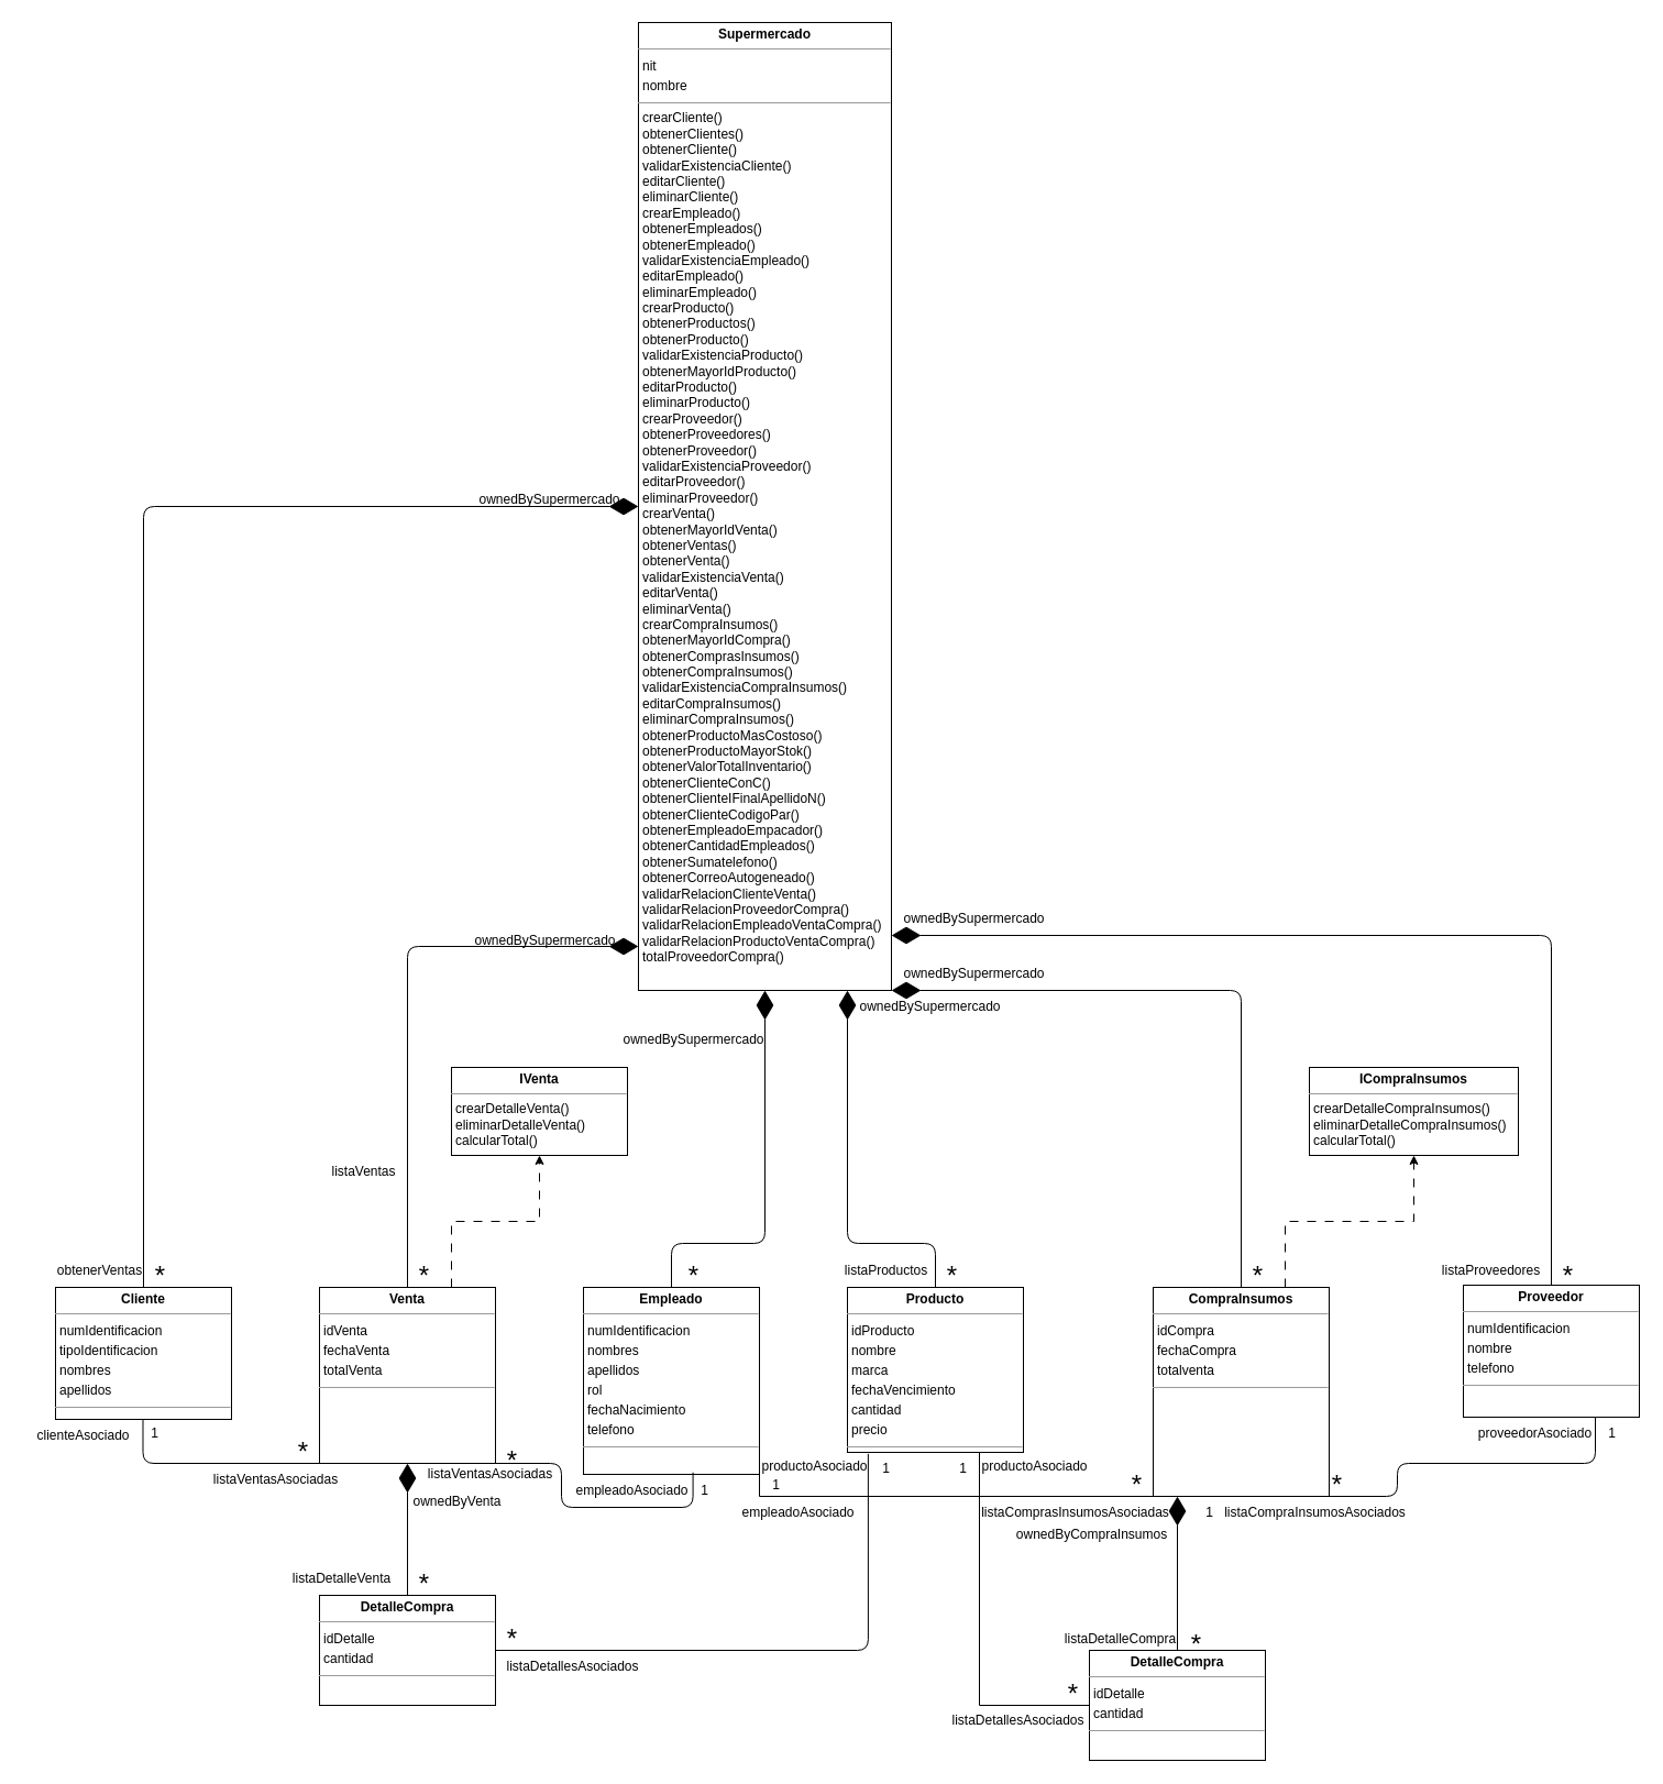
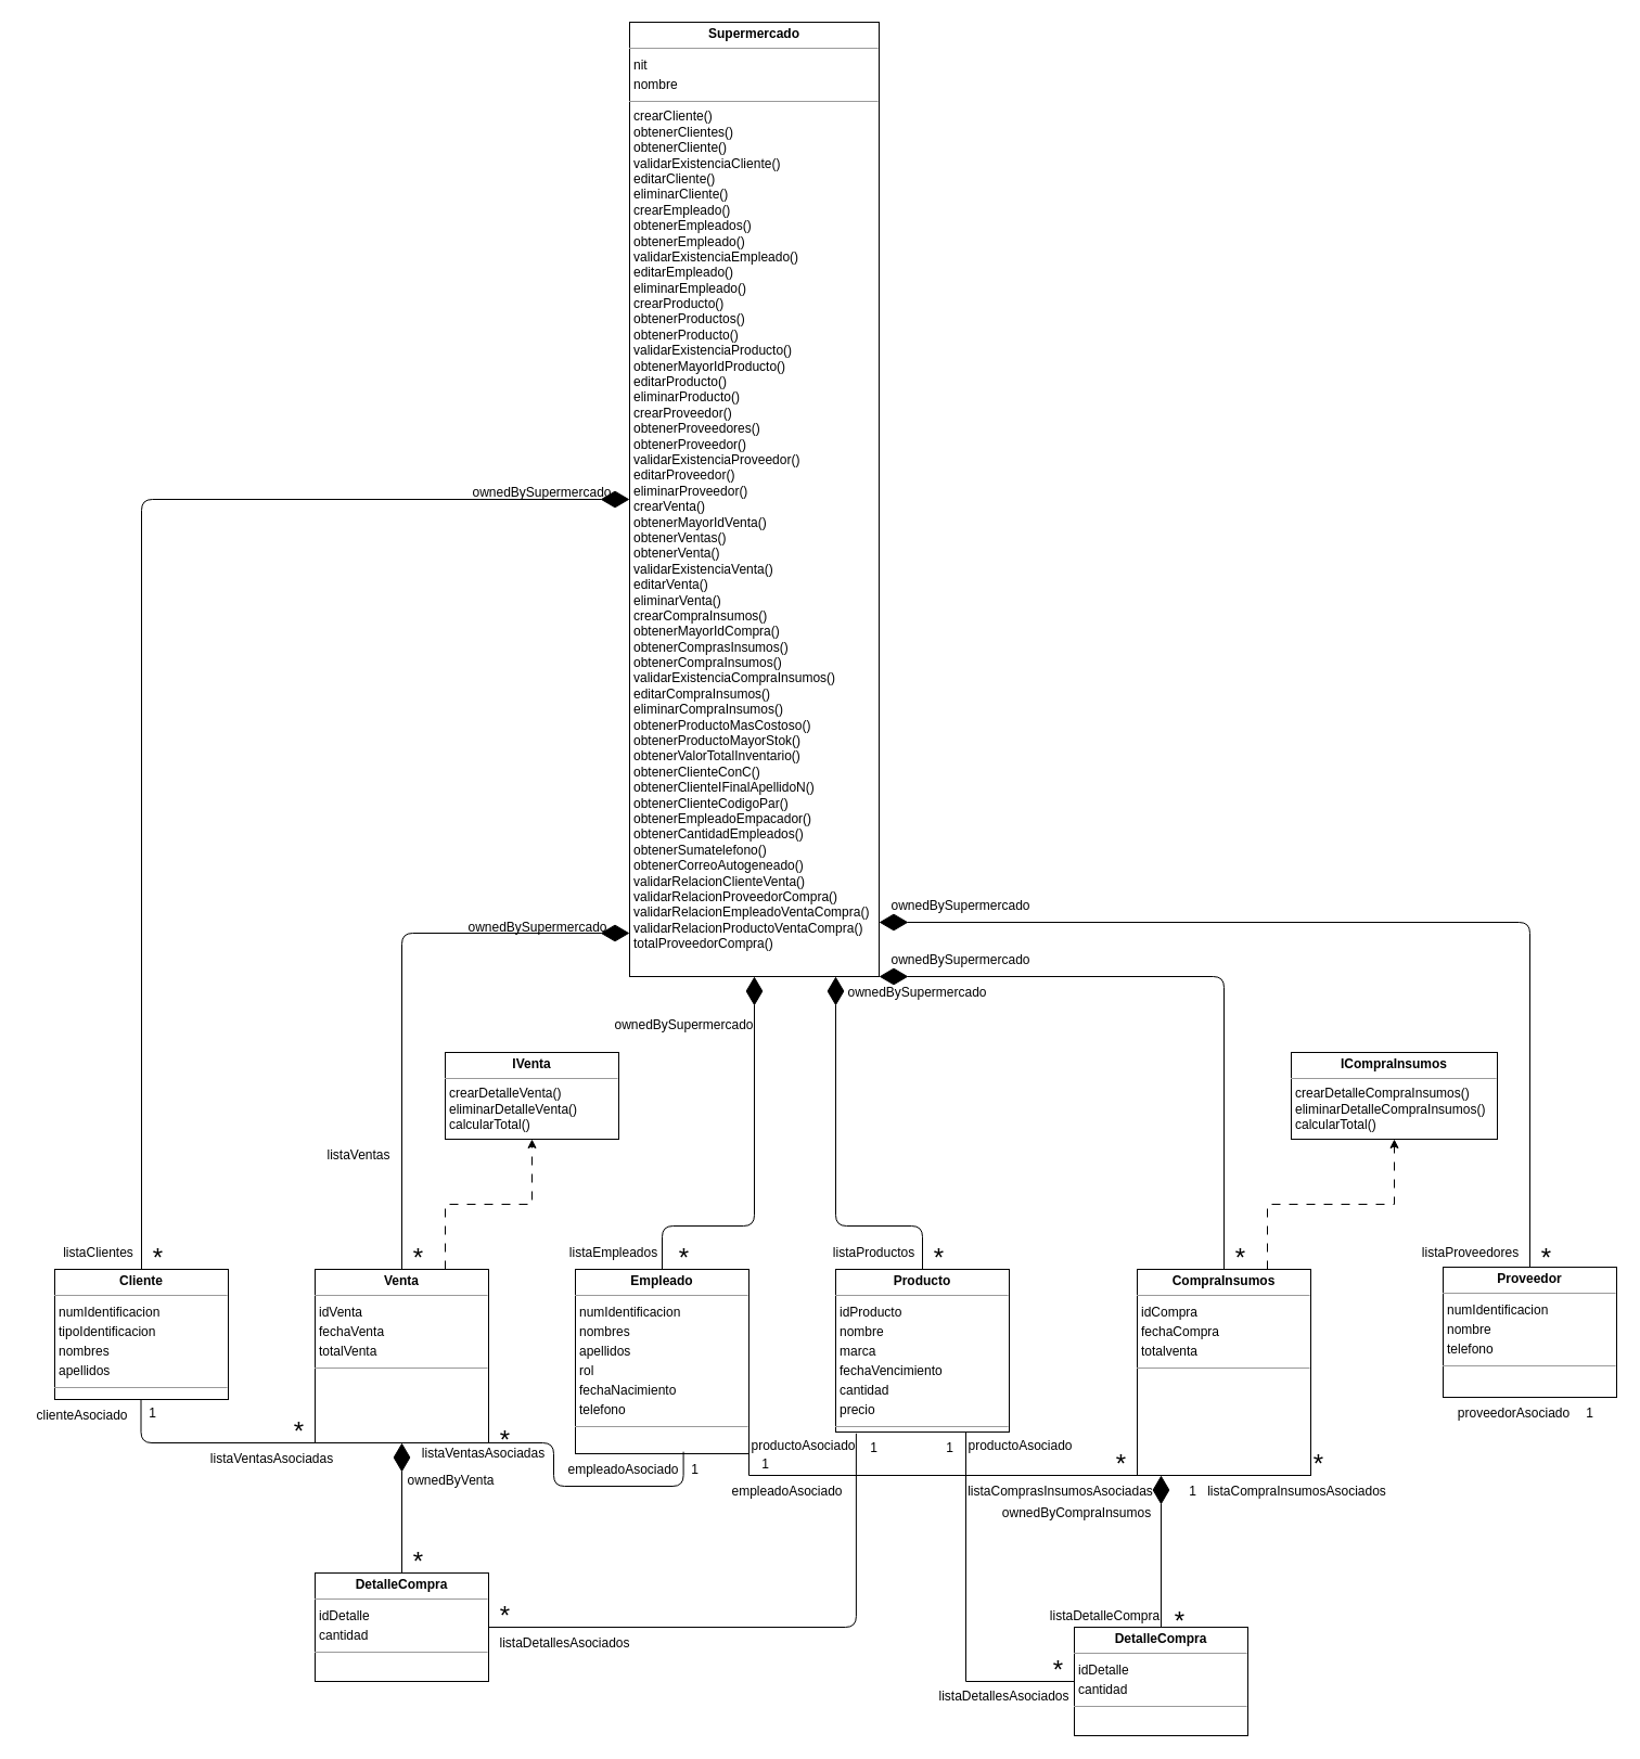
- <mxCell id="46" value="obtenerVentas" style="text;html=1;align=center;verticalAlign=middle;resizable=0;points=[];autosize=1;strokeColor=none;fillColor=none;" parent="1" vertex="1"><mxGeometry x="45" y="1140" width="90" height="30" as="geometry" /></mxCell>
+ <mxCell id="46" value="listaClientes" style="text;html=1;align=center;verticalAlign=middle;resizable=0;points=[];autosize=1;strokeColor=none;fillColor=none;" parent="1" vertex="1"><mxGeometry x="45" y="1140" width="90" height="30" as="geometry" /></mxCell>
+ <mxCell id="48" value="listaEmpleados" style="text;html=1;align=center;verticalAlign=middle;resizable=0;points=[];autosize=1;strokeColor=none;fillColor=none;" parent="1" vertex="1"><mxGeometry x="515" y="1140" width="100" height="30" as="geometry" /></mxCell>
- <mxCell id="24" value="" style="endArrow=none;endFill=0;endSize=24;html=1;rounded=1;exitX=0.75;exitY=1;exitDx=0;exitDy=0;edgeStyle=orthogonalEdgeStyle;entryX=1;entryY=1;entryDx=0;entryDy=0;" parent="1" source="10" target="9" edge="1"><mxGeometry width="160" relative="1" as="geometry"><mxPoint x="1290" y="1220" as="sourcePoint" /><mxPoint x="1130" y="1270" as="targetPoint" /><Array as="points"><mxPoint x="1450" y="1330" /><mxPoint x="1270" y="1330" /><mxPoint x="1270" y="1360" /></Array></mxGeometry></mxCell>
- <mxCell id="51" value="listaDetalleVenta" style="text;html=1;align=center;verticalAlign=middle;resizable=0;points=[];autosize=1;strokeColor=none;fillColor=none;" parent="1" vertex="1"><mxGeometry x="255" y="1420" width="110" height="30" as="geometry" /></mxCell>
